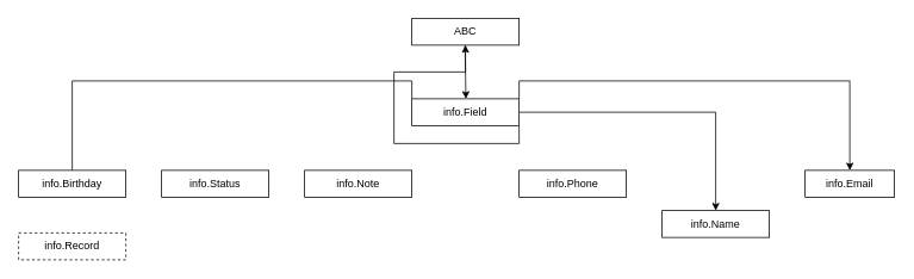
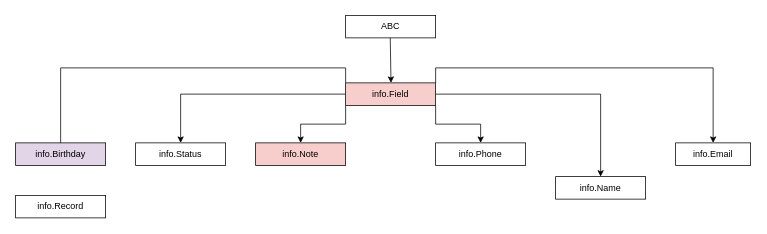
- <mxCell id="9" value="info.Field" style="rounded=0;whiteSpace=wrap;html=1;" vertex="1" parent="1"><mxGeometry x="460" y="110" width="120" height="30" as="geometry" /></mxCell>
+ <mxCell id="9" value="info.Field" style="rounded=0;whiteSpace=wrap;html=1;fillColor=#f8cecc;" vertex="1" parent="1"><mxGeometry x="460" y="110" width="120" height="30" as="geometry" /></mxCell>
+ <mxCell id="4" style="edgeStyle=orthogonalEdgeStyle;rounded=0;orthogonalLoop=1;jettySize=auto;html=1;exitX=0;exitY=0.5;exitDx=0;exitDy=0;entryX=0.5;entryY=0;entryDx=0;entryDy=0;" edge="1" parent="1" source="9" target="14"><mxGeometry relative="1" as="geometry" /></mxCell>
- <mxCell id="6" style="edgeStyle=orthogonalEdgeStyle;rounded=0;orthogonalLoop=1;jettySize=auto;html=1;exitX=1;exitY=1;exitDx=0;exitDy=0;" edge="1" parent="1" source="9" target="2"><mxGeometry relative="1" as="geometry" /></mxCell>
+ <mxCell id="6" style="edgeStyle=orthogonalEdgeStyle;rounded=0;orthogonalLoop=1;jettySize=auto;html=1;exitX=1;exitY=1;exitDx=0;exitDy=0;" edge="1" parent="1" source="9" target="13"><mxGeometry relative="1" as="geometry" /></mxCell>
+ <mxCell id="3" style="edgeStyle=orthogonalEdgeStyle;rounded=0;orthogonalLoop=1;jettySize=auto;html=1;exitX=0;exitY=1;exitDx=0;exitDy=0;" edge="1" parent="1" source="9" target="11"><mxGeometry relative="1" as="geometry" /></mxCell>
- <mxCell id="15" value="info.Birthday" style="rounded=0;whiteSpace=wrap;html=1;" vertex="1" parent="1"><mxGeometry x="20" y="190" width="120" height="30" as="geometry" /></mxCell>
+ <mxCell id="15" value="info.Birthday" style="rounded=0;whiteSpace=wrap;html=1;fillColor=#e1d5e7;" vertex="1" parent="1"><mxGeometry x="20" y="190" width="120" height="30" as="geometry" /></mxCell>
- <mxCell id="11" value="info.Note" style="rounded=0;whiteSpace=wrap;html=1;" vertex="1" parent="1"><mxGeometry x="340" y="190" width="120" height="30" as="geometry" /></mxCell>
+ <mxCell id="11" value="info.Note" style="rounded=0;whiteSpace=wrap;html=1;fillColor=#f8cecc;" vertex="1" parent="1"><mxGeometry x="340" y="190" width="120" height="30" as="geometry" /></mxCell>
- <mxCell id="17" value="info.Record" style="rounded=0;whiteSpace=wrap;html=1;dashed=1;" vertex="1" parent="1"><mxGeometry x="20" y="260" width="120" height="30" as="geometry" /></mxCell>
+ <mxCell id="17" value="info.Record" style="rounded=0;whiteSpace=wrap;html=1;" vertex="1" parent="1"><mxGeometry x="20" y="260" width="120" height="30" as="geometry" /></mxCell>
